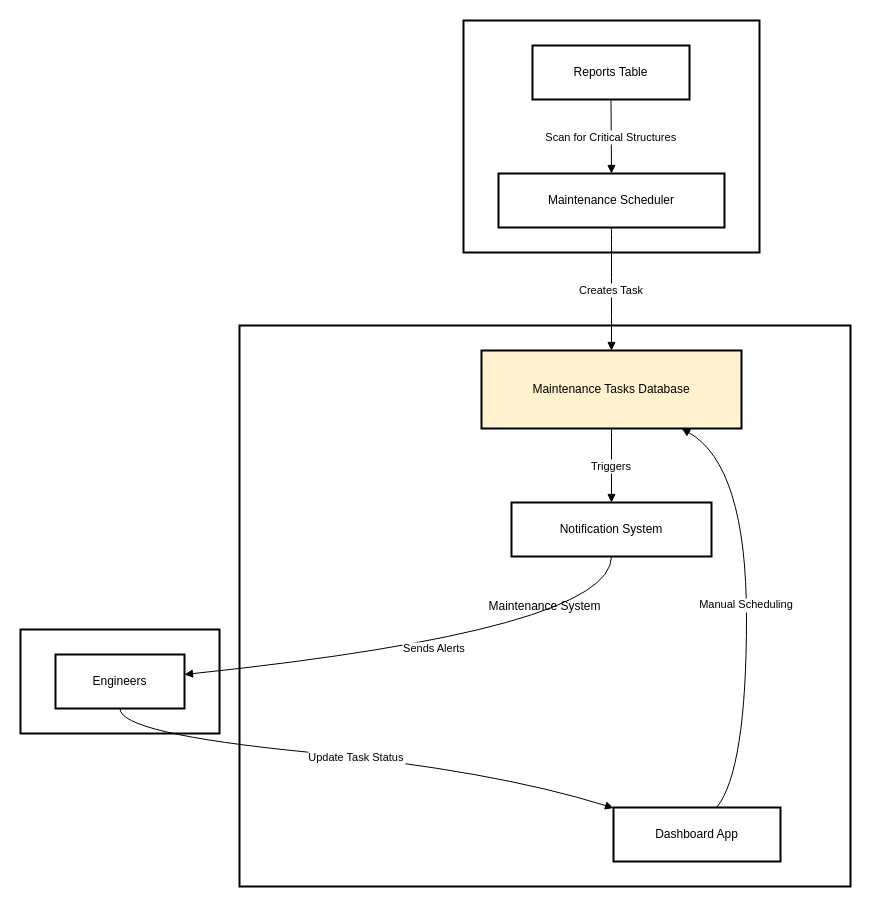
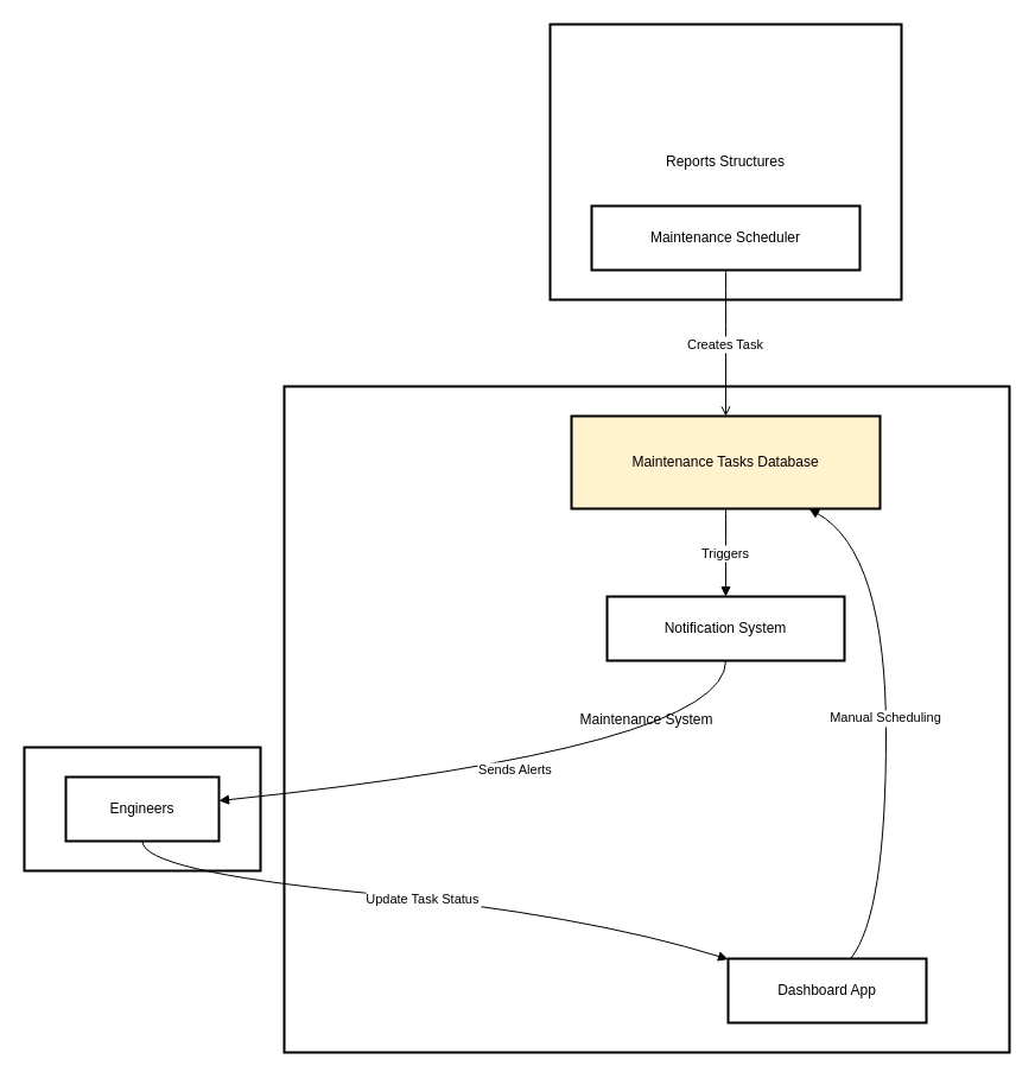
- <mxCell id="5" value="Reports Table" style="whiteSpace=wrap;strokeWidth=2;" vertex="1" parent="1"><mxGeometry x="532" y="45" width="157" height="54" as="geometry" /></mxCell>
- <mxCell id="11" value="Scan for Critical Structures" style="curved=1;startArrow=none;endArrow=block;exitX=0.5;exitY=1;entryX=0.5;entryY=-0.01;rounded=0;" edge="1" parent="1" source="5" target="6"><mxGeometry relative="1" as="geometry"><Array as="points" /></mxGeometry></mxCell>
- <mxCell id="12" value="Creates Task" style="curved=1;startArrow=none;endArrow=block;exitX=0.5;exitY=0.99;entryX=0.5;entryY=0;rounded=0;" edge="1" parent="1" source="6" target="7"><mxGeometry relative="1" as="geometry"><Array as="points" /></mxGeometry></mxCell>
+ <mxCell id="12" value="Creates Task" style="curved=1;startArrow=none;endArrow=open;exitX=0.5;exitY=0.99;entryX=0.5;entryY=0;rounded=0;" edge="1" parent="1" source="6" target="7"><mxGeometry relative="1" as="geometry"><Array as="points" /></mxGeometry></mxCell>
